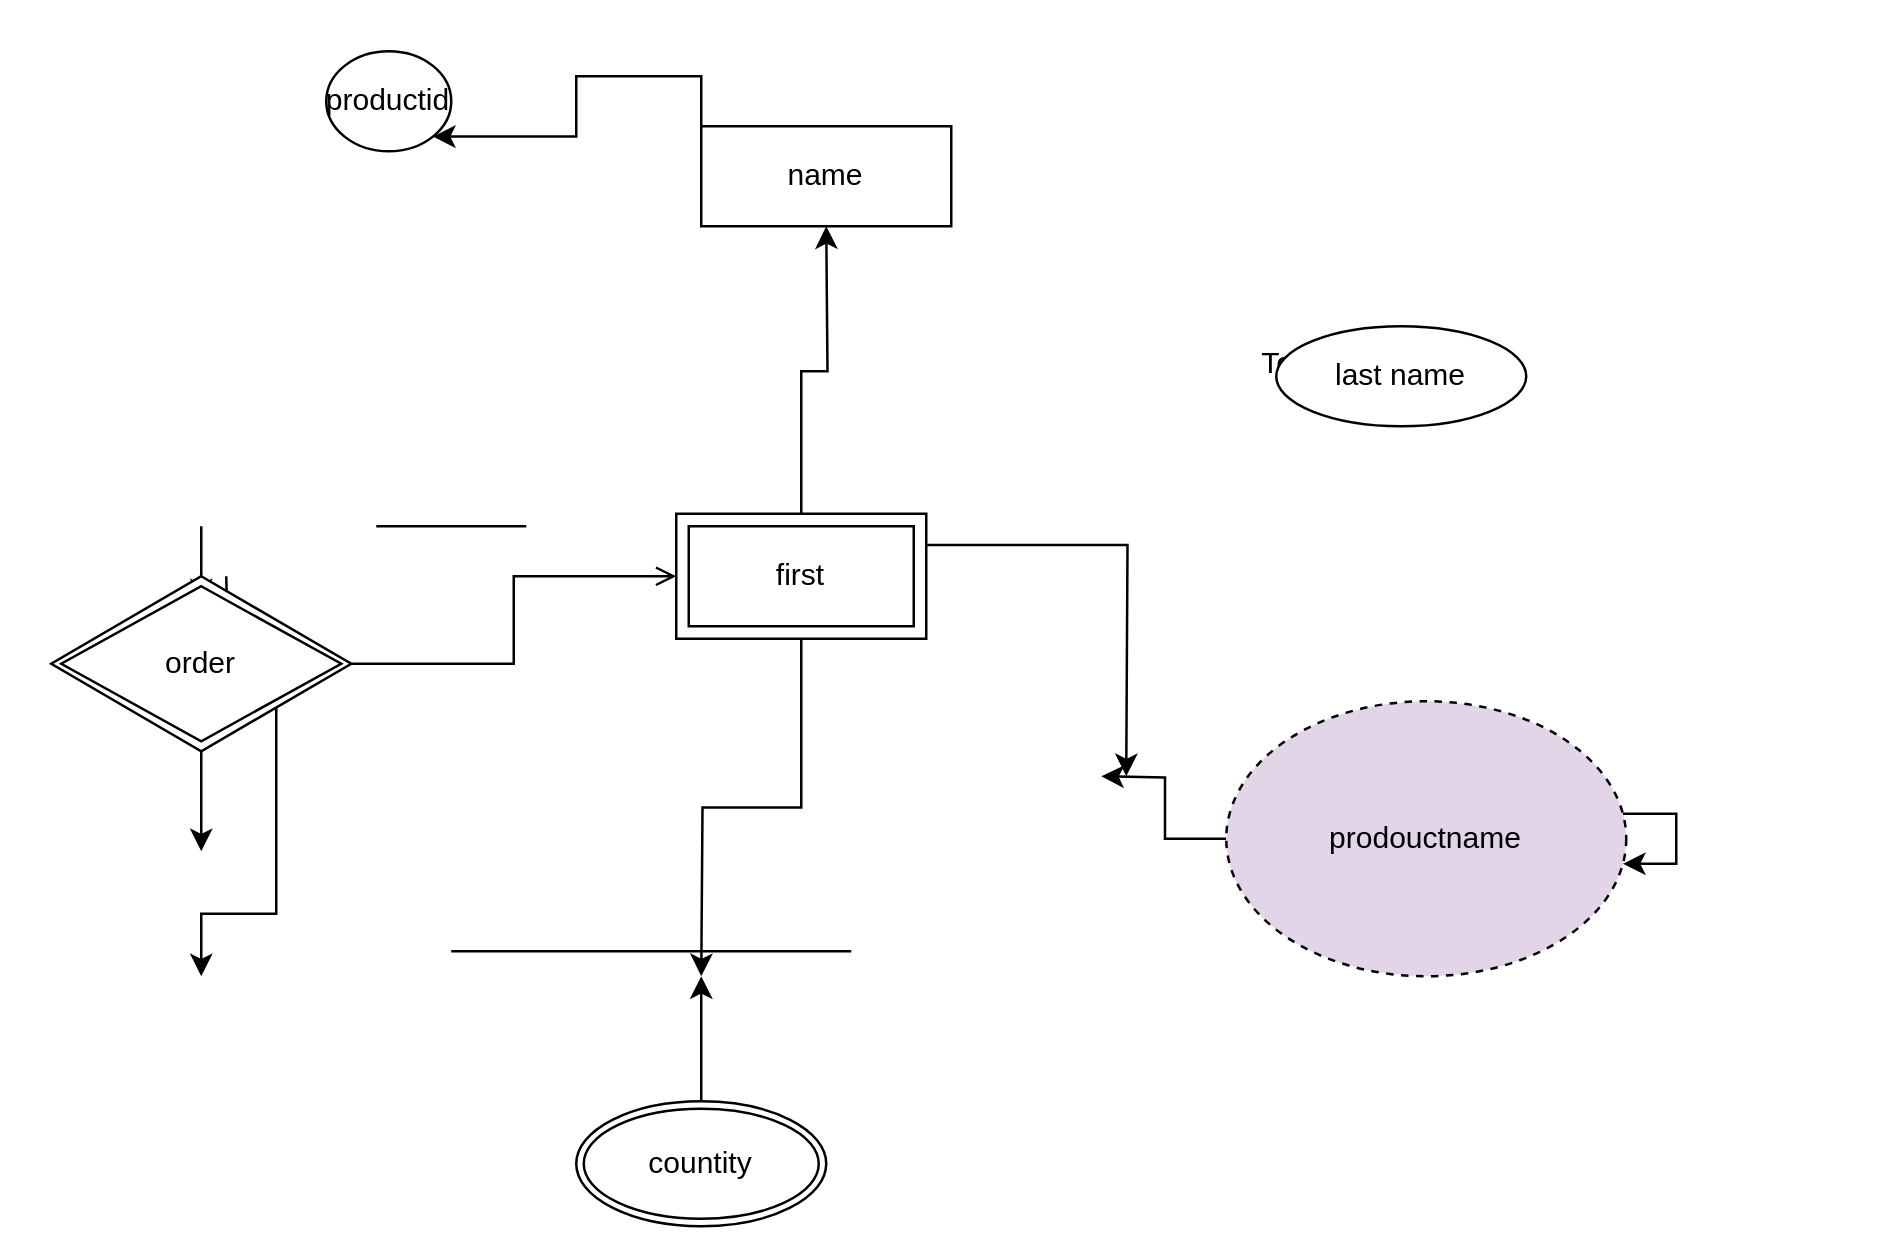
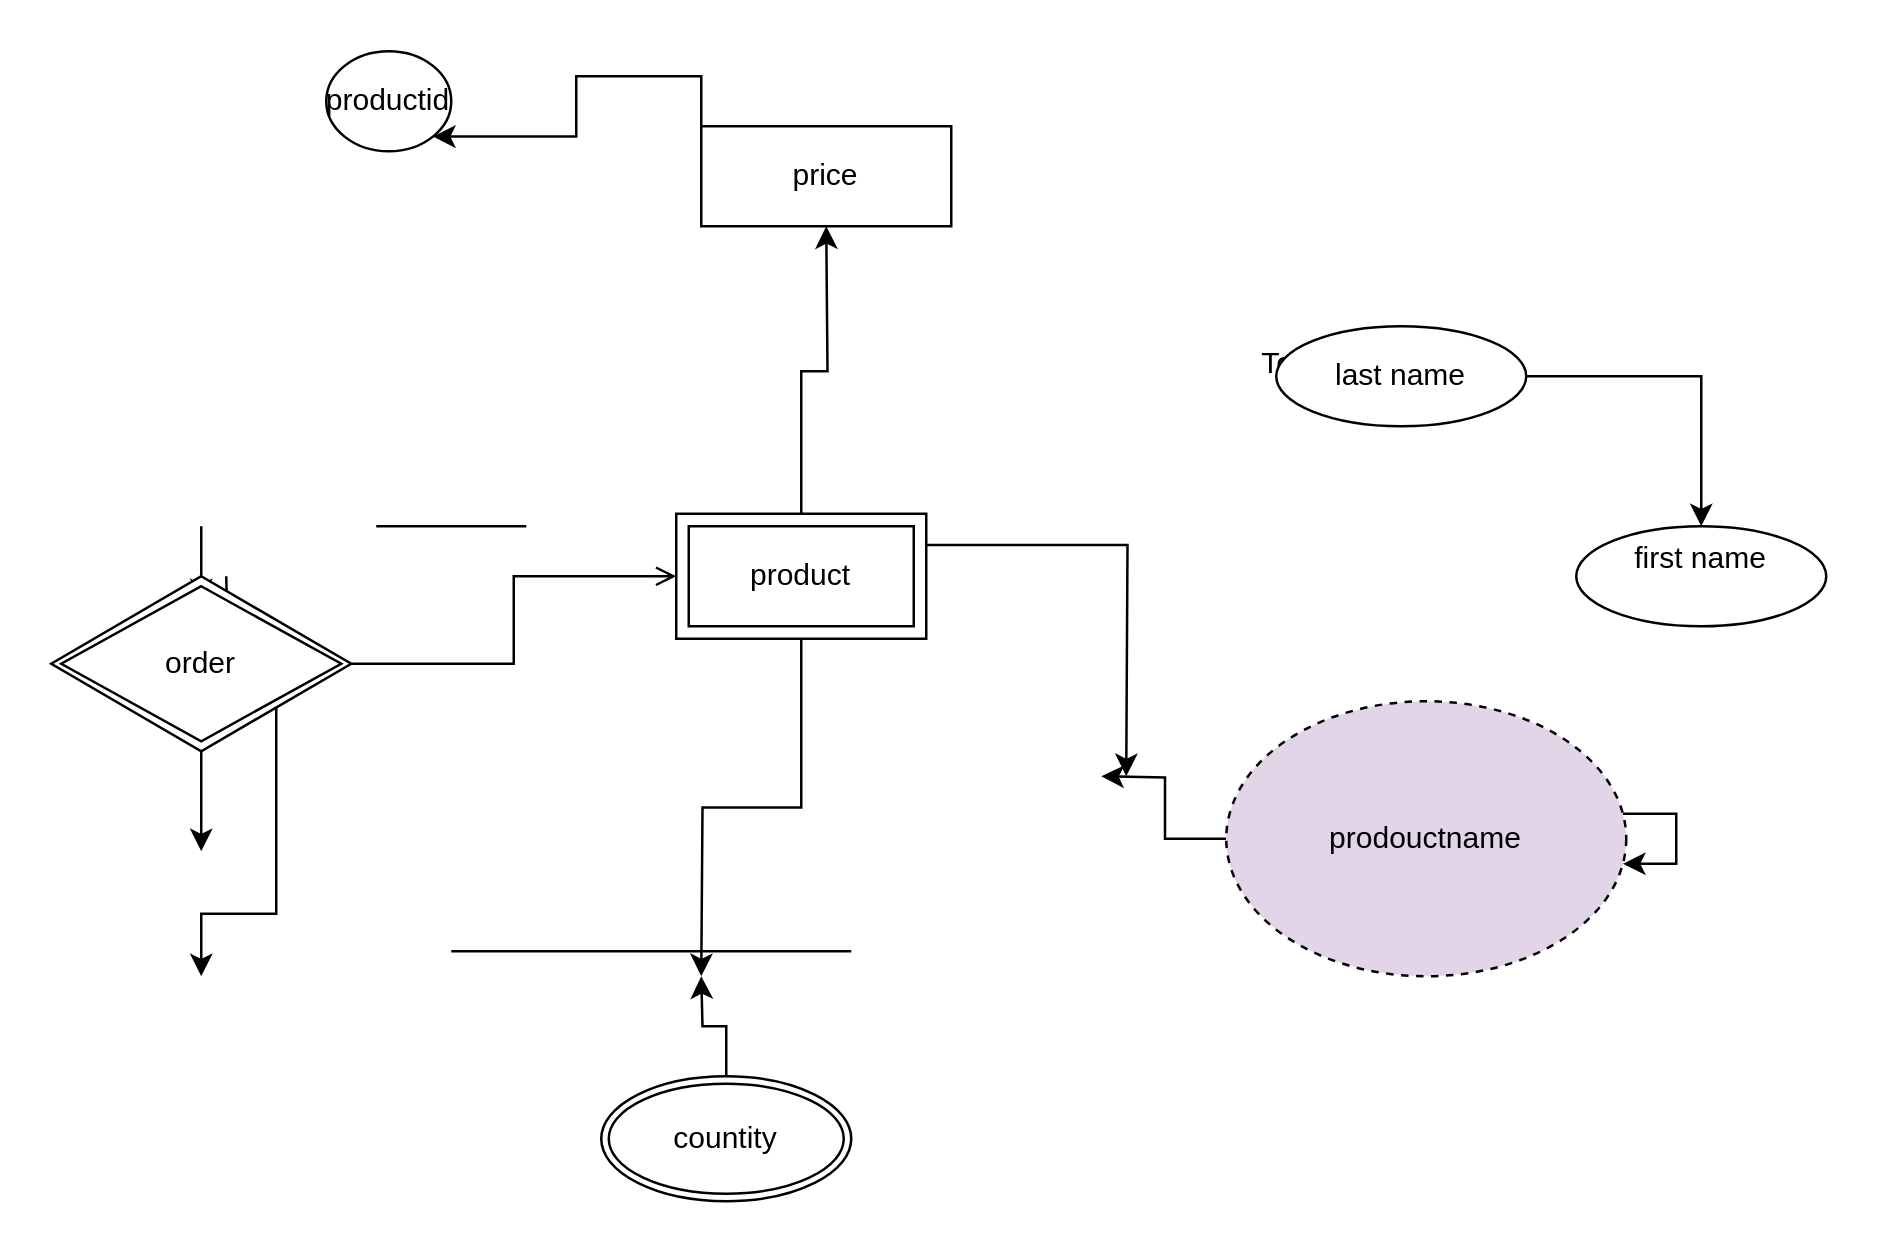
- <mxCell id="3" value="name" style="whiteSpace=wrap;html=1;align=center;" vertex="1" parent="1"><mxGeometry x="280" y="50" width="100" height="40" as="geometry" /></mxCell>
+ <mxCell id="3" value="price" style="whiteSpace=wrap;html=1;align=center;" vertex="1" parent="1"><mxGeometry x="280" y="50" width="100" height="40" as="geometry" /></mxCell>
+ <mxCell id="24" style="edgeStyle=orthogonalEdgeStyle;rounded=0;orthogonalLoop=1;jettySize=auto;html=1;" edge="1" parent="1" source="25" target="26"><mxGeometry relative="1" as="geometry"><mxPoint x="680" y="230" as="targetPoint" /></mxGeometry></mxCell>
- <mxCell id="11" value="first" style="shape=ext;margin=3;double=1;whiteSpace=wrap;html=1;align=center;" vertex="1" parent="1"><mxGeometry x="270" y="205" width="100" height="50" as="geometry" /></mxCell>
+ <mxCell id="11" value="product" style="shape=ext;margin=3;double=1;whiteSpace=wrap;html=1;align=center;" vertex="1" parent="1"><mxGeometry x="270" y="205" width="100" height="50" as="geometry" /></mxCell>
+ <mxCell id="26" value="first name&lt;div&gt;&lt;br&gt;&lt;/div&gt;" style="ellipse;whiteSpace=wrap;html=1;align=center;" vertex="1" parent="1"><mxGeometry x="630" y="210" width="100" height="40" as="geometry" /></mxCell>
- <mxCell id="18" value="countity" style="ellipse;shape=doubleEllipse;margin=3;whiteSpace=wrap;html=1;align=center;" vertex="1" parent="1"><mxGeometry x="230" y="440" width="100" height="50" as="geometry" /></mxCell>
+ <mxCell id="18" value="countity" style="ellipse;shape=doubleEllipse;margin=3;whiteSpace=wrap;html=1;align=center;" vertex="1" parent="1"><mxGeometry x="240" y="430" width="100" height="50" as="geometry" /></mxCell>
